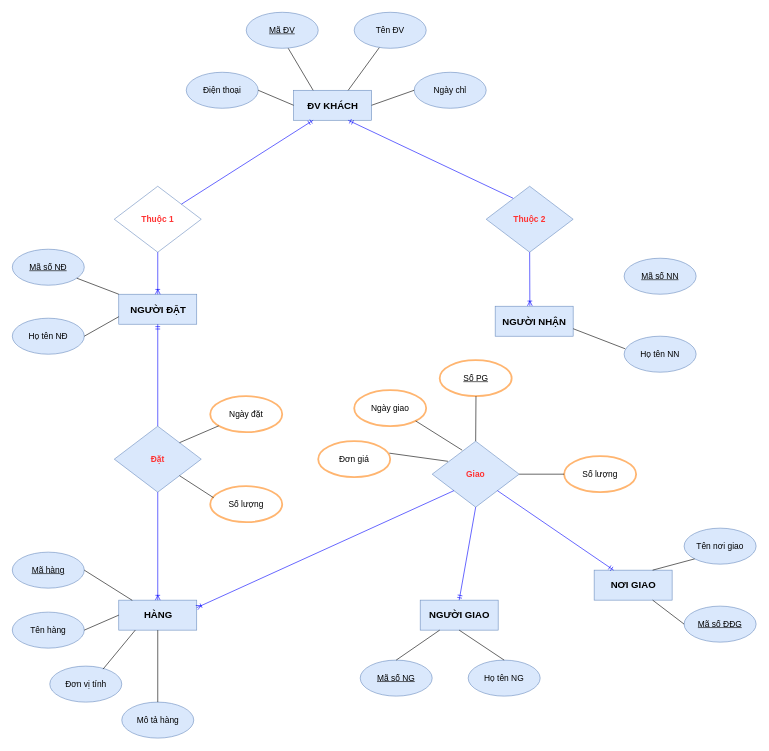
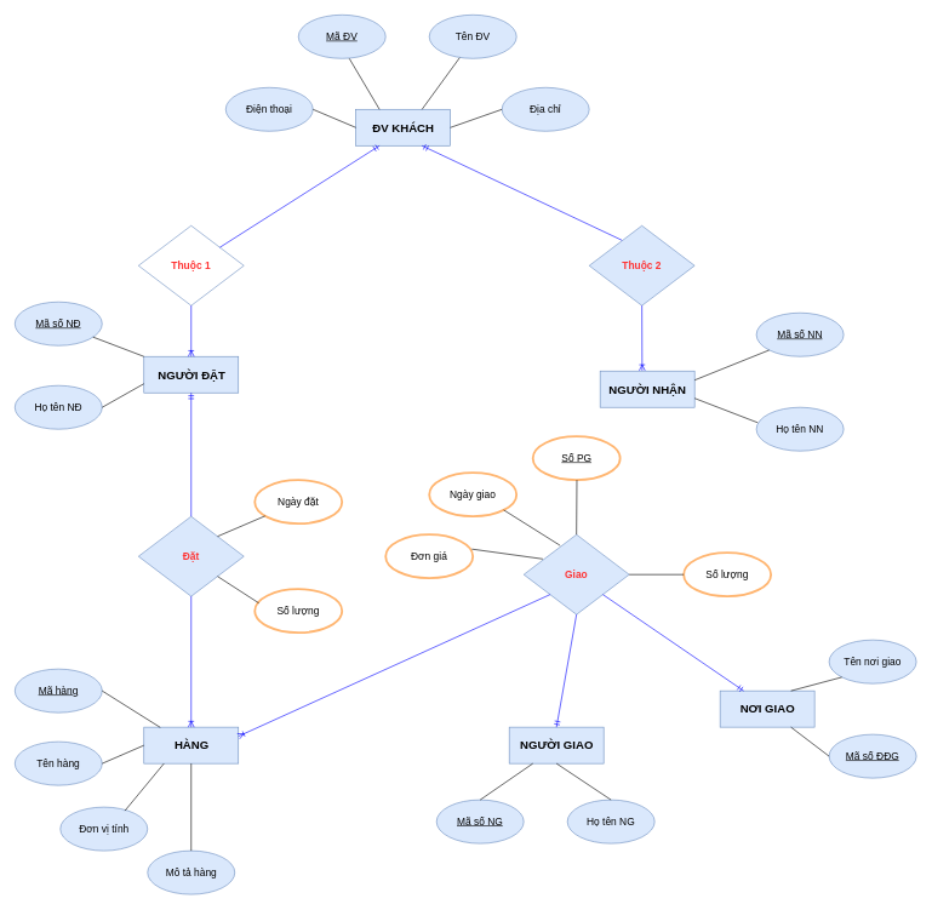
- <mxCell id="22" value="&lt;span style=&quot;font-size: 14px;&quot;&gt;Ngày chỉ&lt;/span&gt;" style="ellipse;whiteSpace=wrap;html=1;fillColor=#dae8fc;strokeColor=#6c8ebf;" vertex="1" parent="1"><mxGeometry x="690" y="120" width="120" height="60" as="geometry" /></mxCell>
+ <mxCell id="22" value="&lt;span style=&quot;font-size: 14px;&quot;&gt;Địa chỉ&lt;/span&gt;" style="ellipse;whiteSpace=wrap;html=1;fillColor=#dae8fc;strokeColor=#6c8ebf;" vertex="1" parent="1"><mxGeometry x="690" y="120" width="120" height="60" as="geometry" /></mxCell>
+ <mxCell id="11" value="" style="endArrow=none;html=1;rounded=0;fontSize=16;entryX=1;entryY=0.25;entryDx=0;entryDy=0;exitX=0;exitY=1;exitDx=0;exitDy=0;" edge="1" parent="1" source="9" target="3"><mxGeometry relative="1" as="geometry"><mxPoint x="187.557" y="488.291" as="sourcePoint" /><mxPoint x="270" y="520" as="targetPoint" /></mxGeometry></mxCell>
